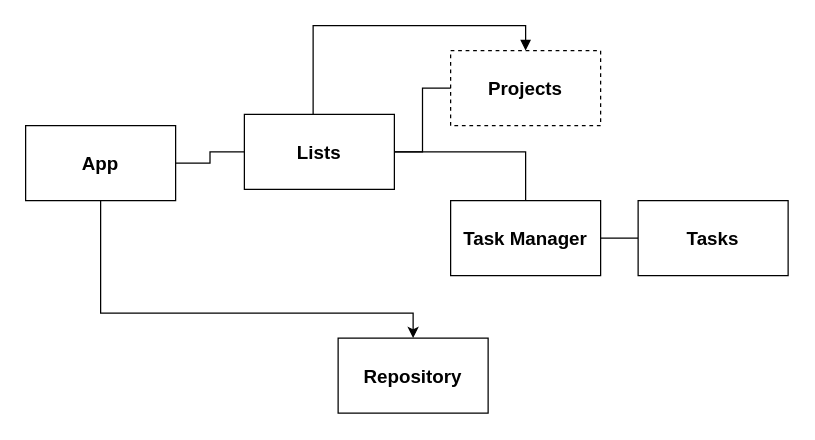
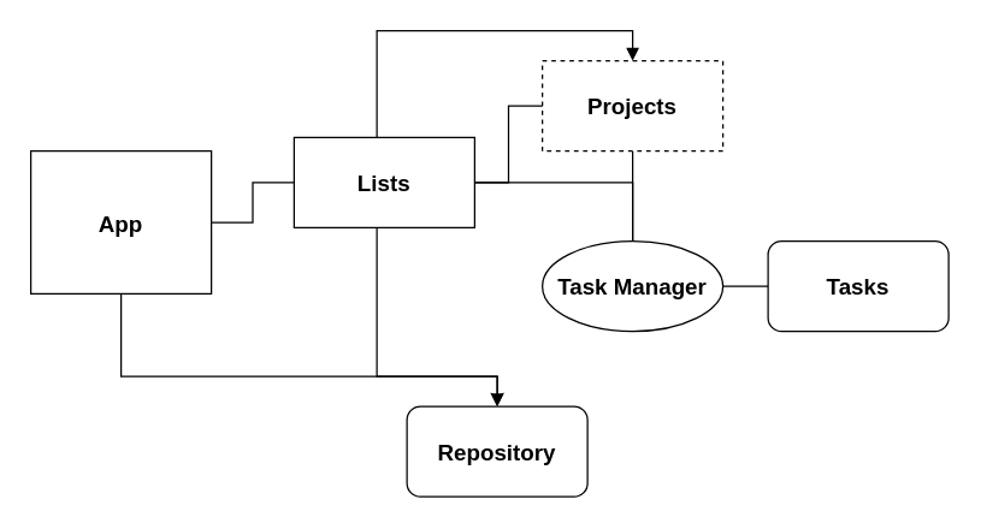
+ <mxCell id="7" style="edgeStyle=orthogonalEdgeStyle;rounded=0;orthogonalLoop=1;jettySize=auto;html=1;endArrow=none;endFill=0;fontStyle=1;fontSize=15;" parent="1" source="8" target="3" edge="1"><mxGeometry relative="1" as="geometry" /></mxCell>
- <mxCell id="6" value="App" style="rounded=0;whiteSpace=wrap;html=1;fontStyle=1;fontSize=15;" parent="1" vertex="1"><mxGeometry x="20" y="100" width="120" height="60" as="geometry" /></mxCell>
+ <mxCell id="6" value="App" style="rounded=0;whiteSpace=wrap;html=1;fontStyle=1;fontSize=15;" parent="1" vertex="1"><mxGeometry x="20" y="100" width="120" height="95" as="geometry" /></mxCell>
- <mxCell id="3" value="Task Manager" style="rounded=0;whiteSpace=wrap;html=1;fontStyle=1;fontSize=15;" parent="1" vertex="1"><mxGeometry x="360" y="160" width="120" height="60" as="geometry" /></mxCell>
+ <mxCell id="3" value="Task Manager" style="ellipse;whiteSpace=wrap;html=1;fontStyle=1;fontSize=15;" parent="1" vertex="1"><mxGeometry x="360" y="160" width="120" height="60" as="geometry" /></mxCell>
- <mxCell id="14" value="Tasks" style="rounded=0;whiteSpace=wrap;html=1;fontStyle=1;fontSize=15;" parent="1" vertex="1"><mxGeometry x="510" y="160" width="120" height="60" as="geometry" /></mxCell>
+ <mxCell id="14" value="Tasks" style="whiteSpace=wrap;html=1;fontStyle=1;fontSize=15;rounded=1;" parent="1" vertex="1"><mxGeometry x="510" y="160" width="120" height="60" as="geometry" /></mxCell>
+ <mxCell id="12" style="edgeStyle=orthogonalEdgeStyle;rounded=0;orthogonalLoop=1;jettySize=auto;html=1;fontSize=15;startArrow=none;startFill=0;endArrow=block;endFill=1;" parent="1" source="13" target="15" edge="1"><mxGeometry relative="1" as="geometry"><Array as="points"><mxPoint x="250" y="250" /><mxPoint x="330" y="250" /></Array></mxGeometry></mxCell>
- <mxCell id="15" value="Repository" style="rounded=0;whiteSpace=wrap;html=1;fontStyle=1;fontSize=15;" parent="1" vertex="1"><mxGeometry x="270" y="270" width="120" height="60" as="geometry" /></mxCell>
+ <mxCell id="15" value="Repository" style="whiteSpace=wrap;html=1;fontStyle=1;fontSize=15;rounded=1;" parent="1" vertex="1"><mxGeometry x="270" y="270" width="120" height="60" as="geometry" /></mxCell>
